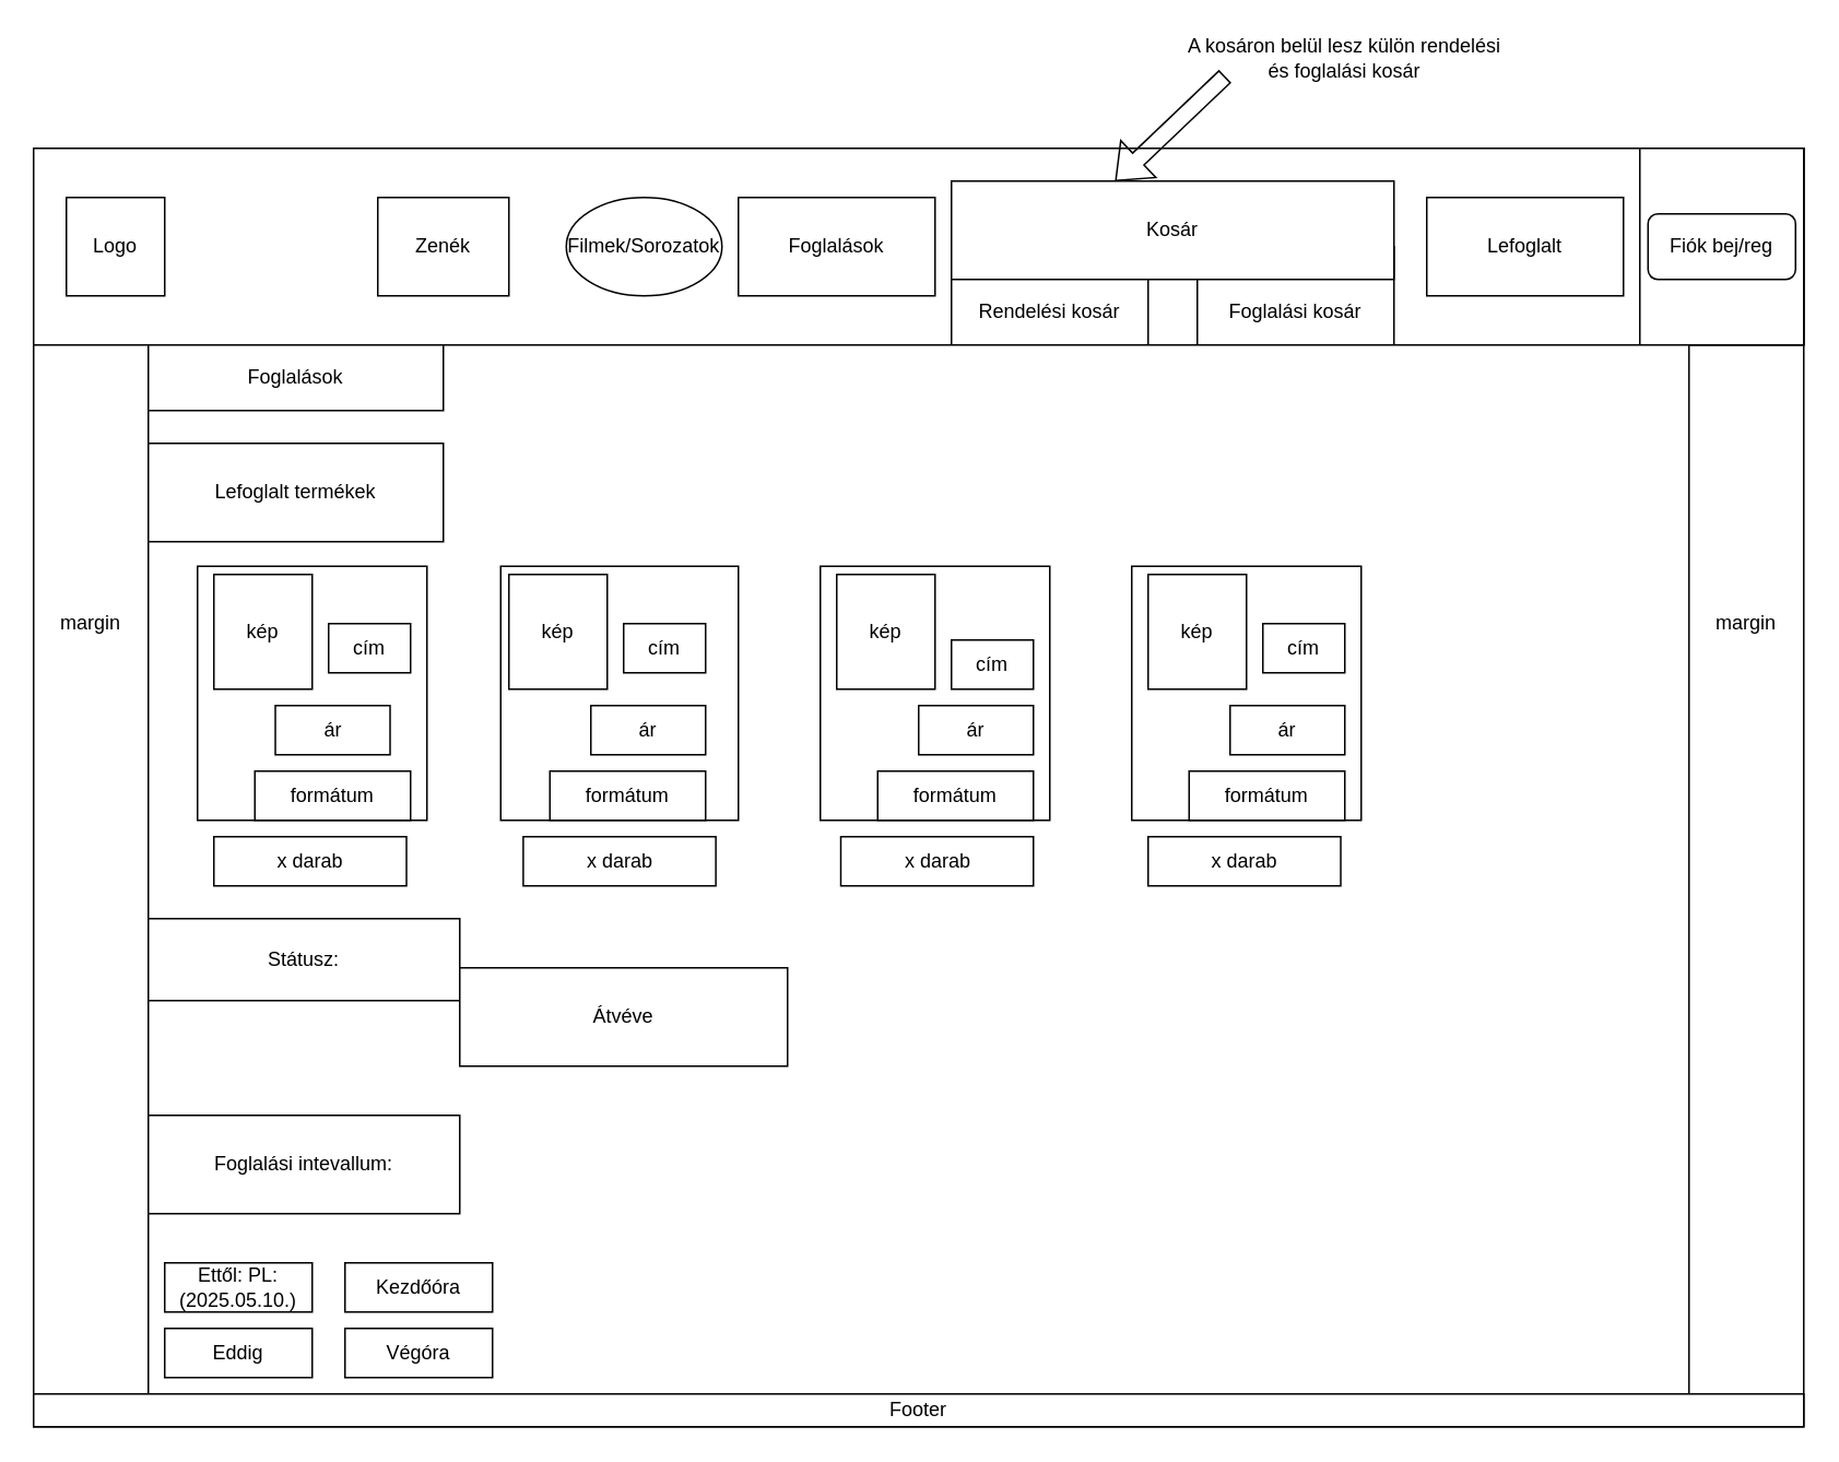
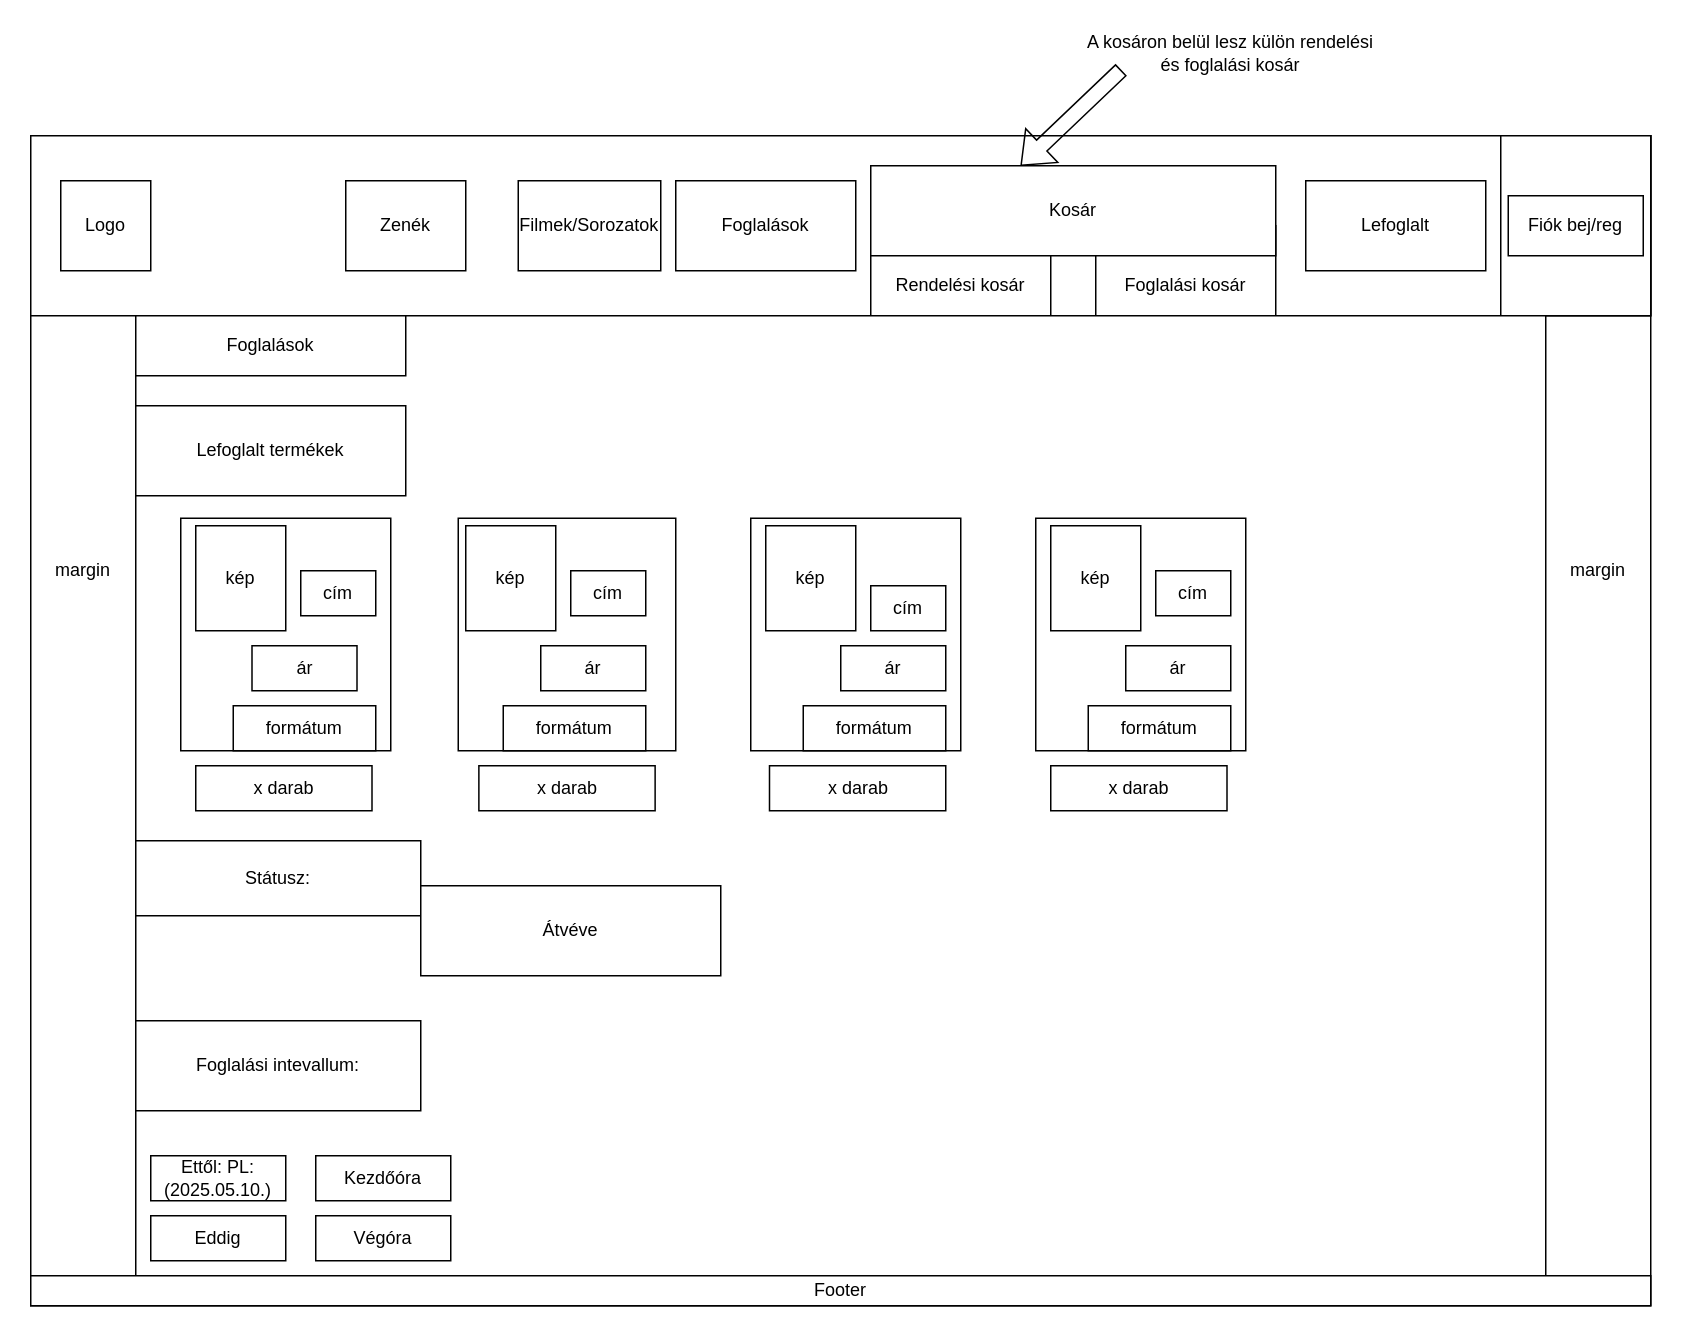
- <mxCell id="8" value="Filmek/Sorozatok" style="ellipse;whiteSpace=wrap;html=1;" vertex="1" parent="1"><mxGeometry x="345" y="120" width="95" height="60" as="geometry" /></mxCell>
+ <mxCell id="8" value="Filmek/Sorozatok" style="rounded=0;whiteSpace=wrap;html=1;" vertex="1" parent="1"><mxGeometry x="345" y="120" width="95" height="60" as="geometry" /></mxCell>
- <mxCell id="15" value="Fiók bej/reg" style="whiteSpace=wrap;html=1;rounded=1;" vertex="1" parent="1"><mxGeometry x="1005" y="130" width="90" height="40" as="geometry" /></mxCell>
+ <mxCell id="15" value="Fiók bej/reg" style="rounded=0;whiteSpace=wrap;html=1;" vertex="1" parent="1"><mxGeometry x="1005" y="130" width="90" height="40" as="geometry" /></mxCell>
